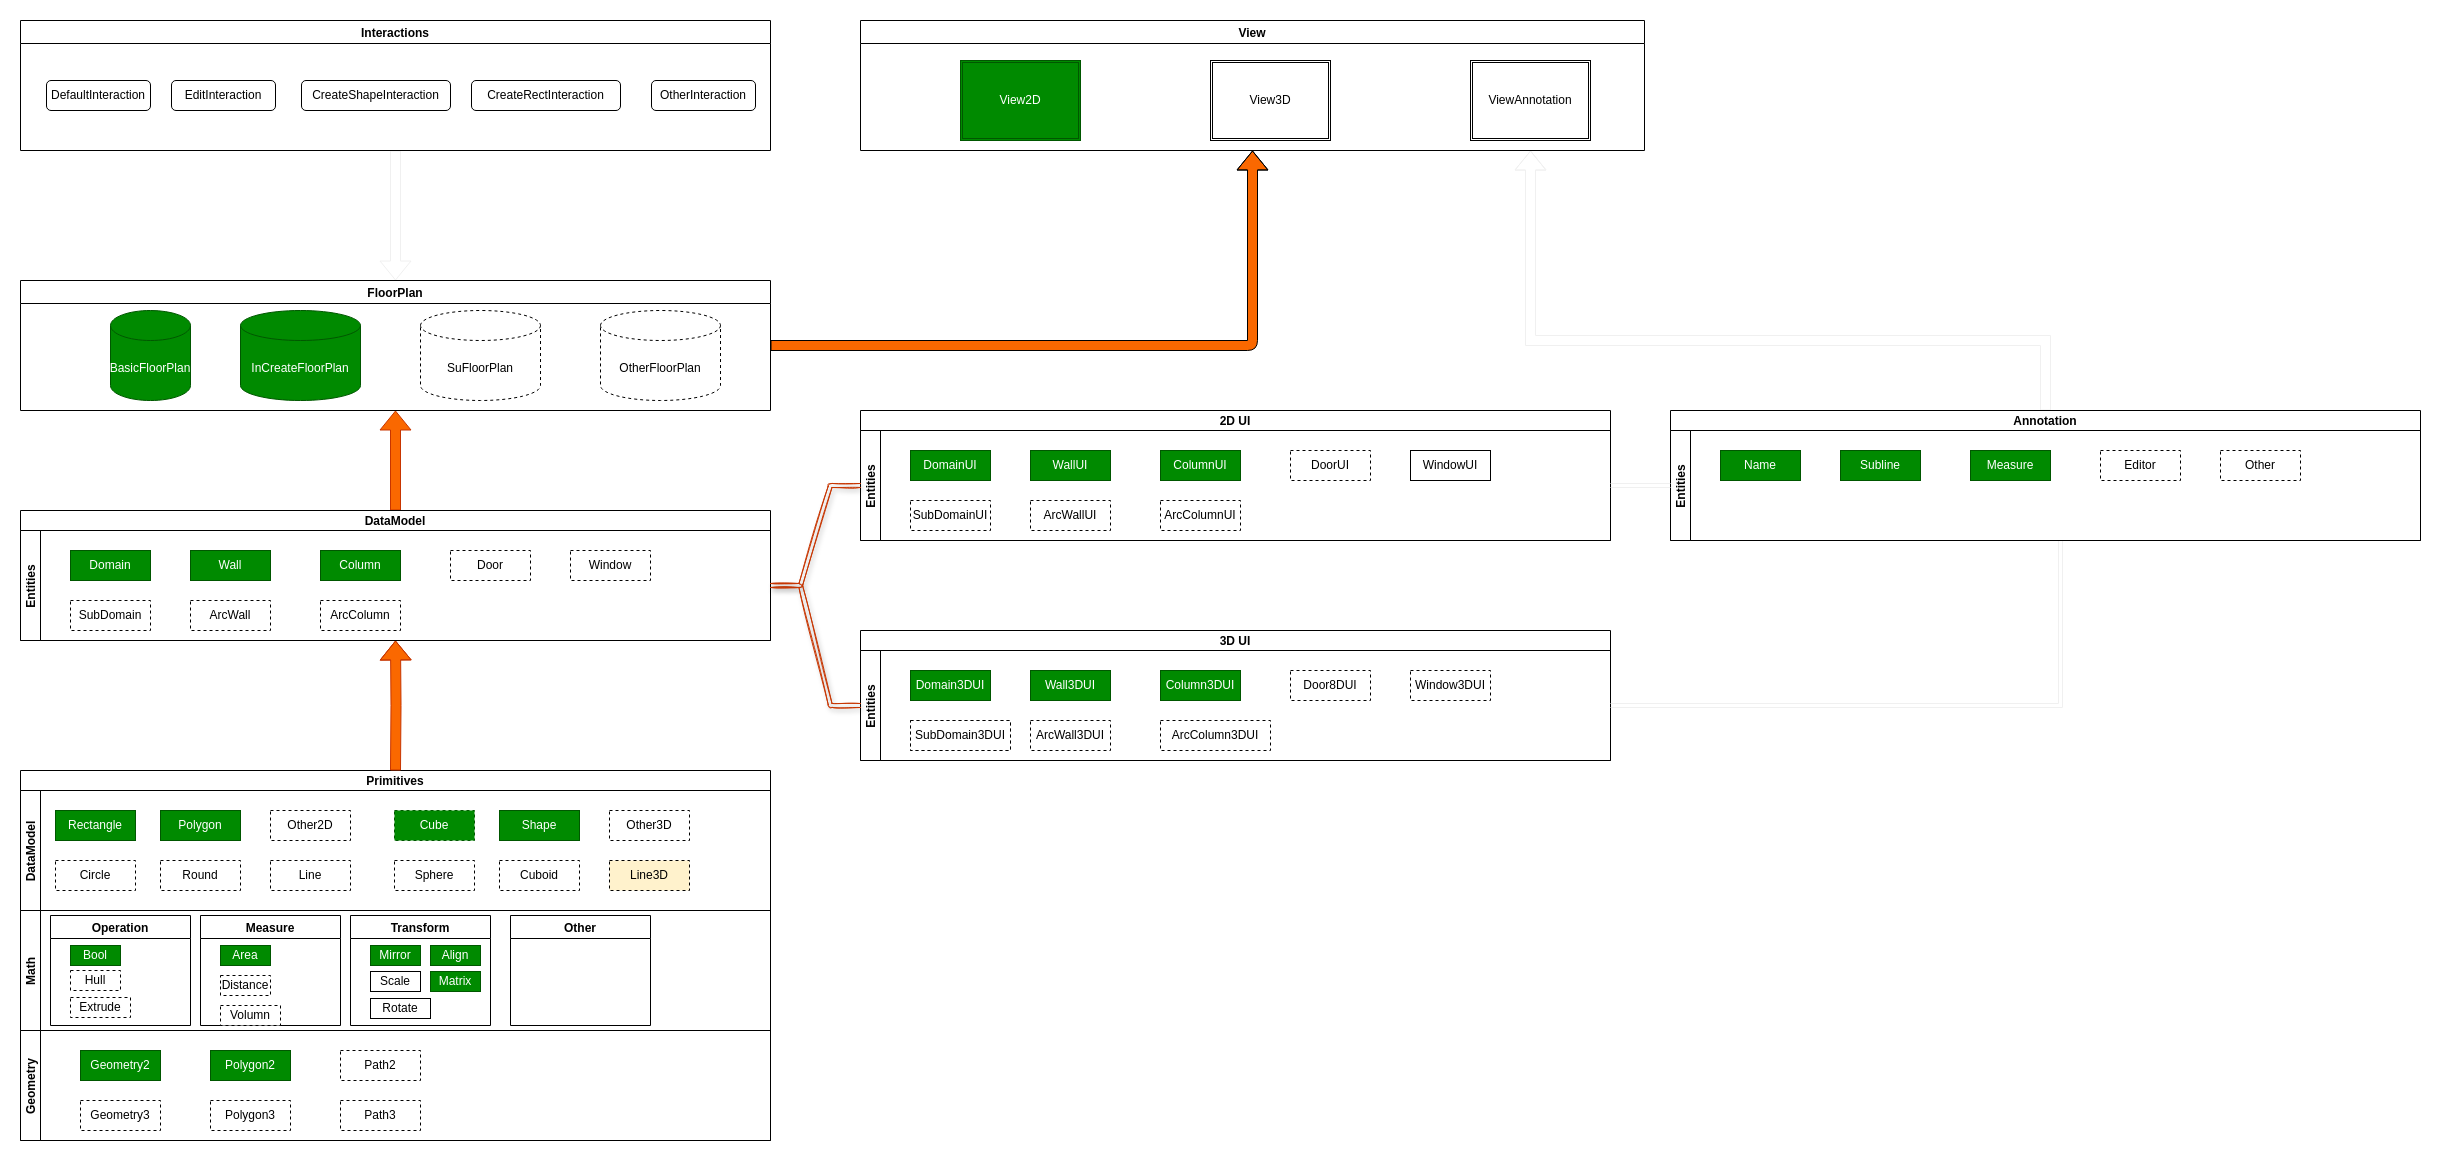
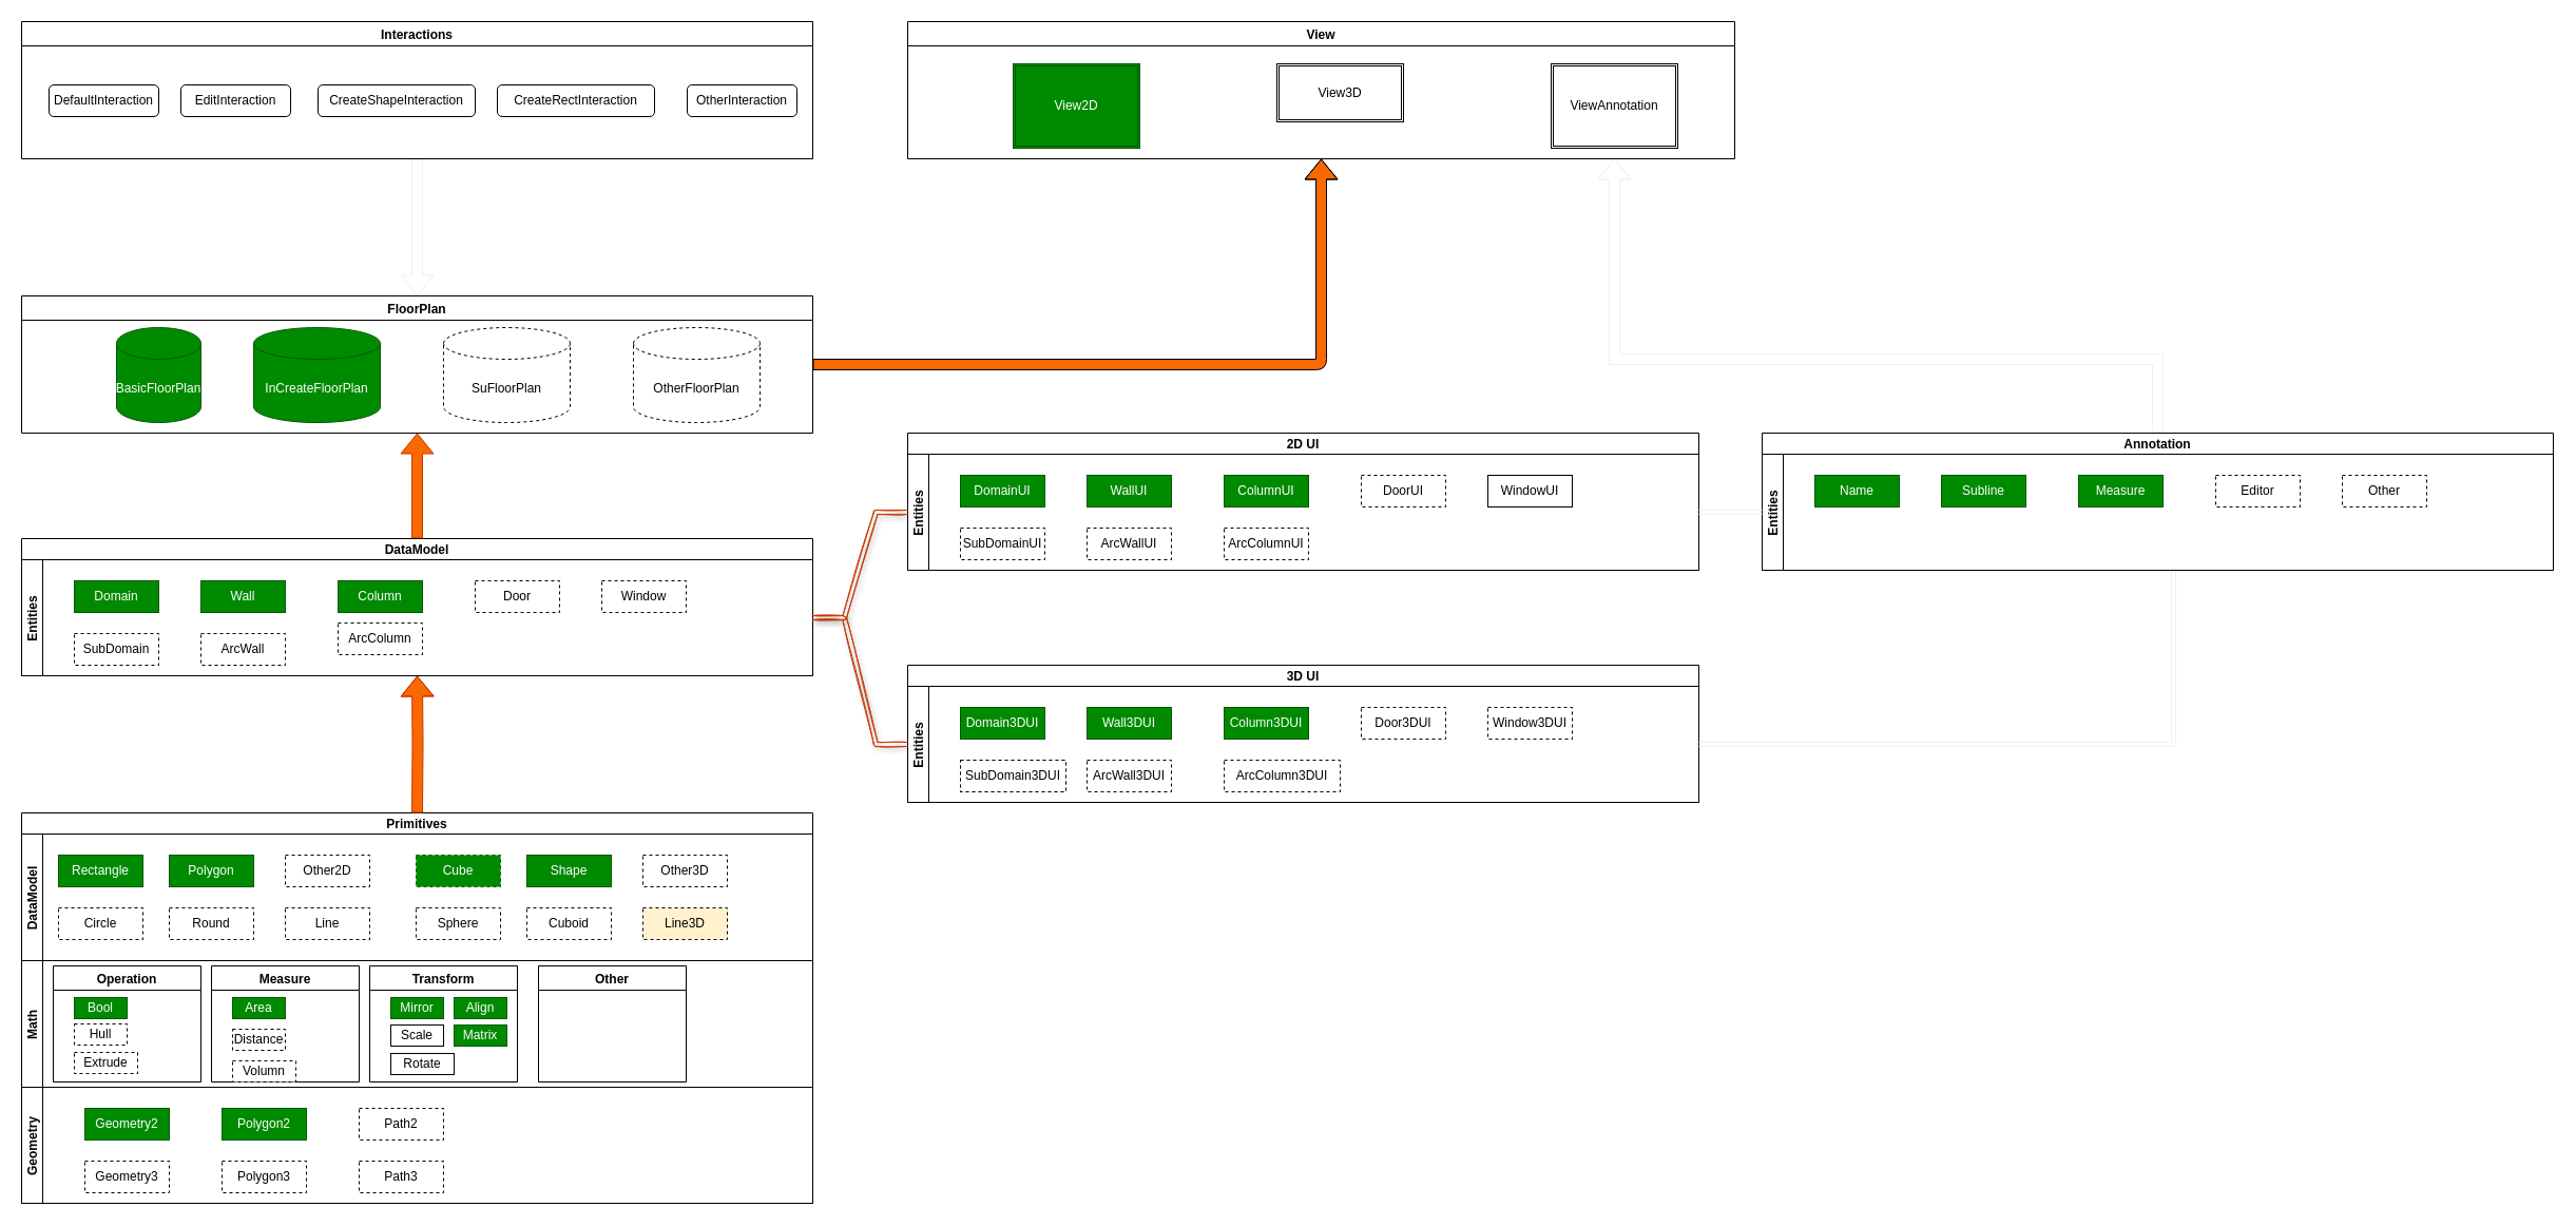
- <mxCell id="79" value="View3D" style="shape=ext;double=1;rounded=0;whiteSpace=wrap;html=1;" vertex="1" parent="77"><mxGeometry x="350" y="40" width="120" height="80" as="geometry" /></mxCell>
+ <mxCell id="79" value="View3D" style="shape=ext;double=1;rounded=0;whiteSpace=wrap;html=1;" vertex="1" parent="77"><mxGeometry x="350" y="40" width="120" height="55" as="geometry" /></mxCell>
- <mxCell id="45" value="ArcColumn" style="rounded=0;whiteSpace=wrap;html=1;dashed=1;" vertex="1" parent="41"><mxGeometry x="300" y="70" width="80" height="30" as="geometry" /></mxCell>
+ <mxCell id="45" value="ArcColumn" style="rounded=0;whiteSpace=wrap;html=1;dashed=1;" vertex="1" parent="41"><mxGeometry x="300" y="60" width="80" height="30" as="geometry" /></mxCell>
- <mxCell id="73" value="Door8DUI" style="rounded=0;whiteSpace=wrap;html=1;dashed=1;" vertex="1" parent="68"><mxGeometry x="430" y="20" width="80" height="30" as="geometry" /></mxCell>
+ <mxCell id="73" value="Door3DUI" style="rounded=0;whiteSpace=wrap;html=1;dashed=1;" vertex="1" parent="68"><mxGeometry x="430" y="20" width="80" height="30" as="geometry" /></mxCell>
